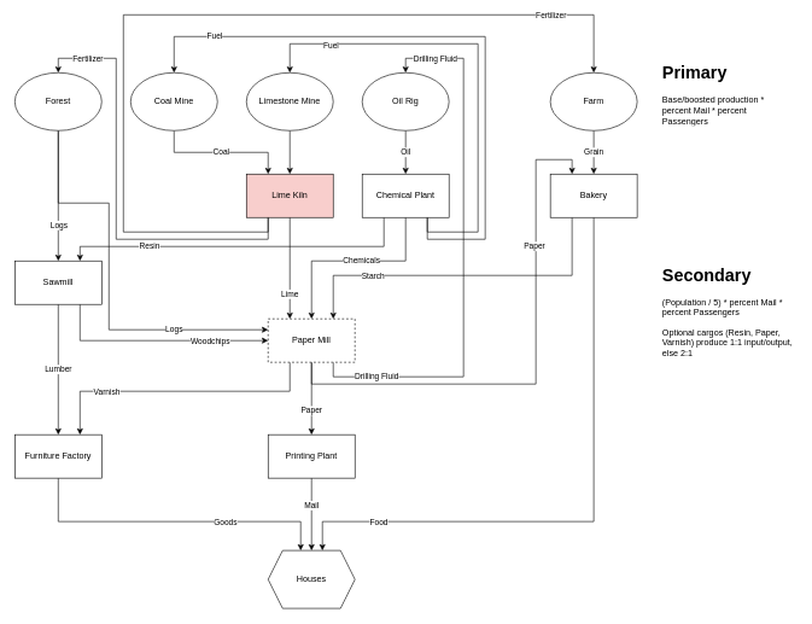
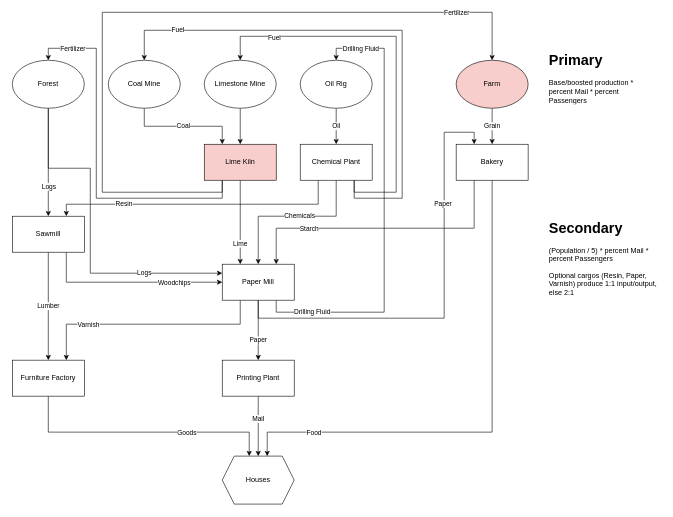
- <mxCell id="44" value="Farm" style="ellipse;whiteSpace=wrap;html=1;" parent="1" vertex="1"><mxGeometry x="760" y="100" width="120" height="80" as="geometry" /></mxCell>
+ <mxCell id="44" value="Farm" style="ellipse;whiteSpace=wrap;html=1;fillColor=#f8cecc;" parent="1" vertex="1"><mxGeometry x="760" y="100" width="120" height="80" as="geometry" /></mxCell>
- <mxCell id="37" value="Paper Mill" style="rounded=0;whiteSpace=wrap;html=1;dashed=1;" parent="1" vertex="1"><mxGeometry x="370" y="440" width="120" height="60" as="geometry" /></mxCell>
+ <mxCell id="37" value="Paper Mill" style="rounded=0;whiteSpace=wrap;html=1;" parent="1" vertex="1"><mxGeometry x="370" y="440" width="120" height="60" as="geometry" /></mxCell>
